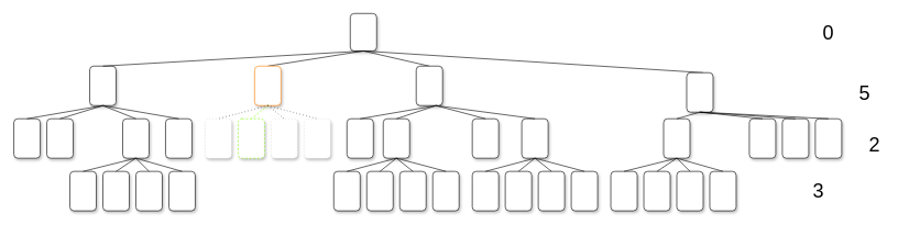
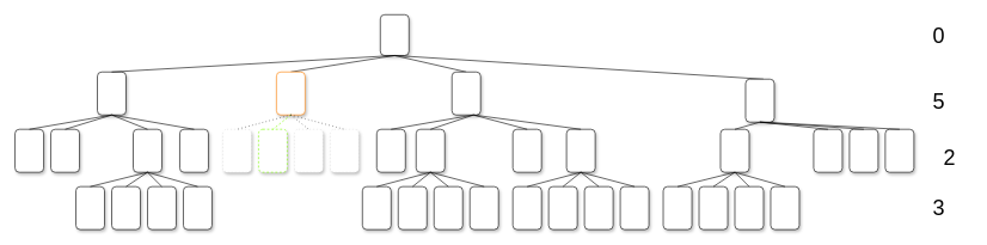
- <mxCell id="75" value="0" style="text;html=1;align=center;verticalAlign=middle;whiteSpace=wrap;rounded=0;fontSize=30;" vertex="1" parent="1"><mxGeometry x="1225" y="33.5" width="60" height="30" as="geometry" /></mxCell>
+ <mxCell id="75" value="0" style="text;html=1;align=center;verticalAlign=middle;whiteSpace=wrap;rounded=0;fontSize=30;" vertex="1" parent="1"><mxGeometry x="1280" y="33.5" width="60" height="30" as="geometry" /></mxCell>
- <mxCell id="78" value="3" style="text;html=1;align=center;verticalAlign=middle;whiteSpace=wrap;rounded=0;fontSize=30;" vertex="1" parent="1"><mxGeometry x="1210" y="275" width="60" height="30" as="geometry" /></mxCell>
+ <mxCell id="78" value="3" style="text;html=1;align=center;verticalAlign=middle;whiteSpace=wrap;rounded=0;fontSize=30;" vertex="1" parent="1"><mxGeometry x="1280" y="275" width="60" height="30" as="geometry" /></mxCell>
